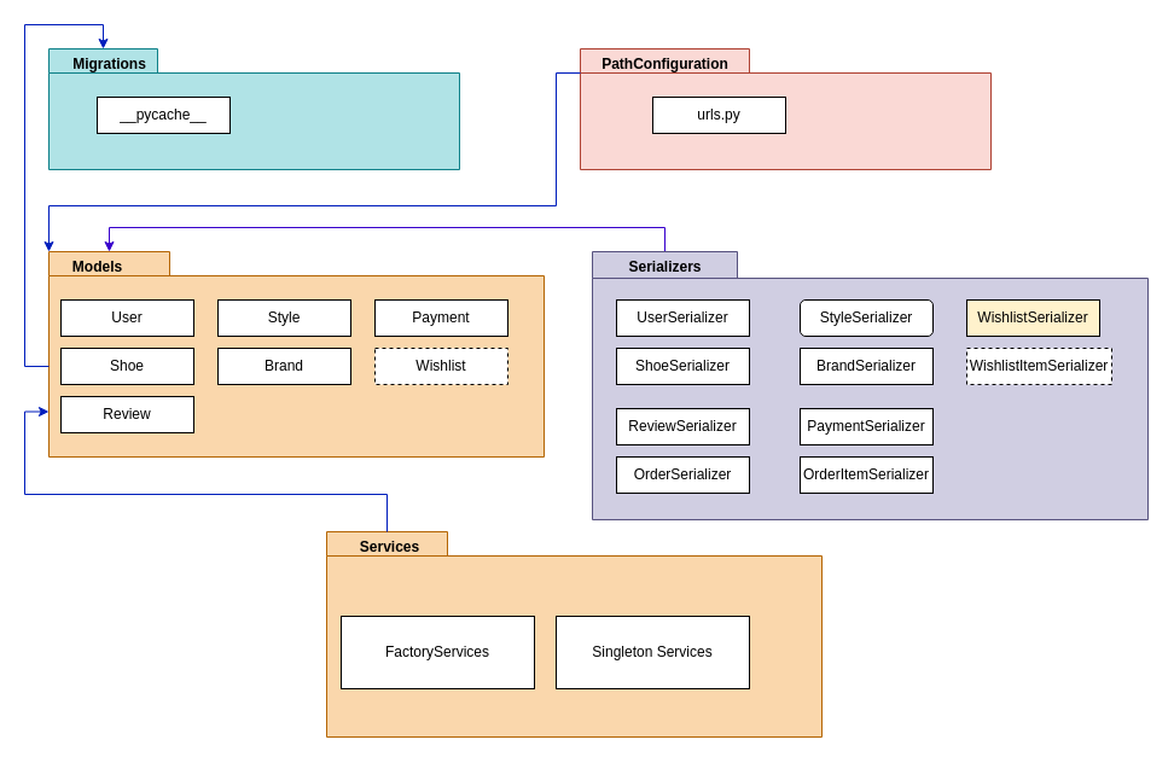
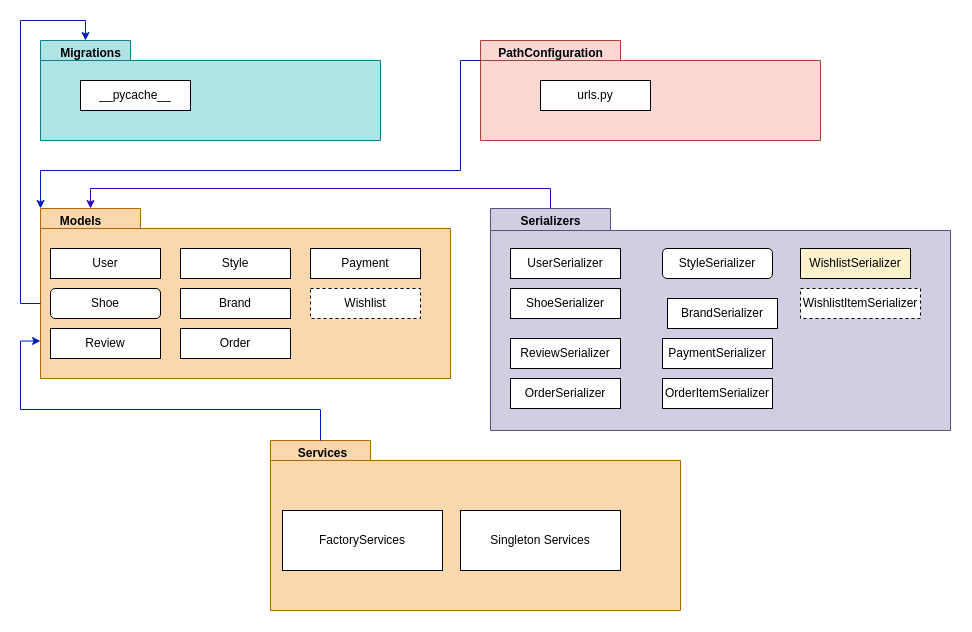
- <mxCell id="6" value="Shoe" style="html=1;whiteSpace=wrap;" parent="1" vertex="1"><mxGeometry x="50" y="288" width="110" height="30" as="geometry" /></mxCell>
+ <mxCell id="6" value="Shoe" style="html=1;whiteSpace=wrap;rounded=1;" parent="1" vertex="1"><mxGeometry x="50" y="288" width="110" height="30" as="geometry" /></mxCell>
- <mxCell id="22" value="BrandSerializer" style="html=1;whiteSpace=wrap;" parent="1" vertex="1"><mxGeometry x="662" y="288" width="110" height="30" as="geometry" /></mxCell>
+ <mxCell id="22" value="BrandSerializer" style="html=1;whiteSpace=wrap;" parent="1" vertex="1"><mxGeometry x="667" y="298" width="110" height="30" as="geometry" /></mxCell>
+ <mxCell id="5" value="Order" style="html=1;whiteSpace=wrap;" parent="1" vertex="1"><mxGeometry x="180" y="328" width="110" height="30" as="geometry" /></mxCell>
